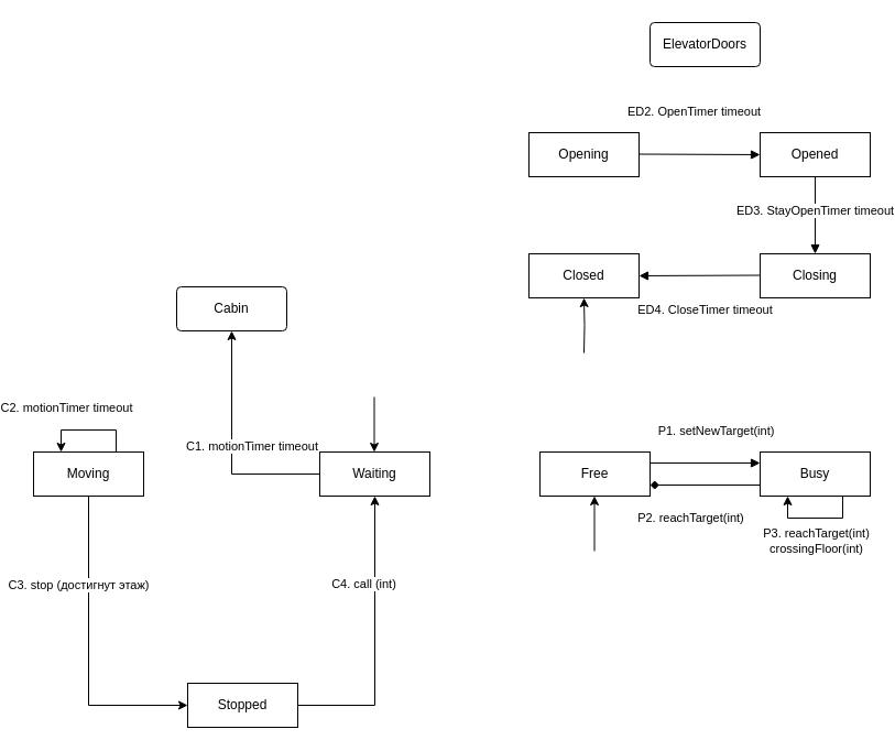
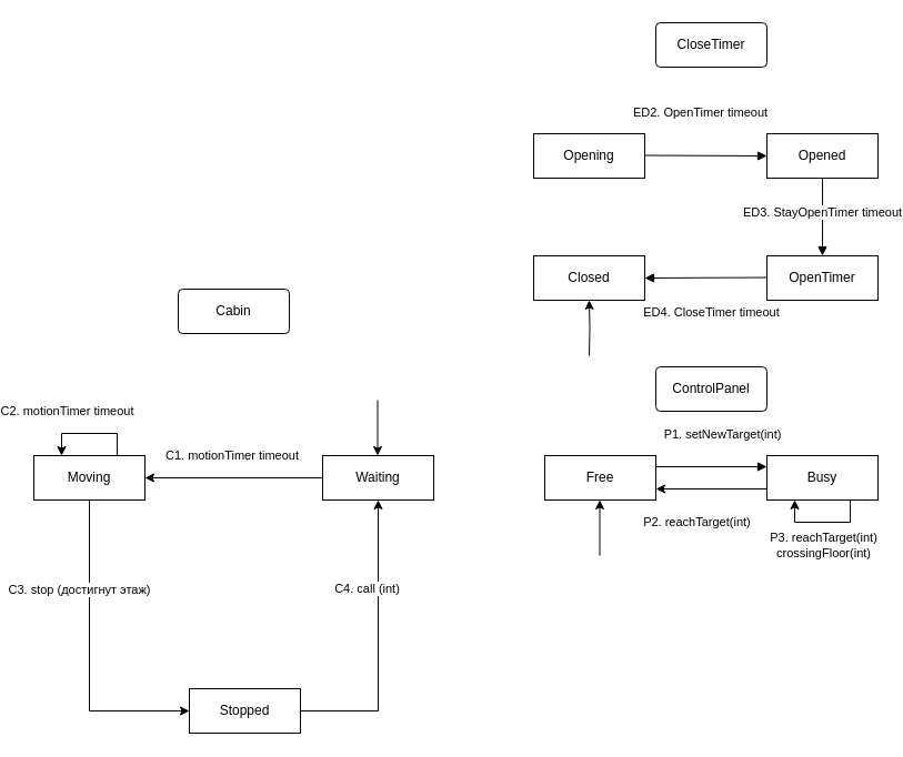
- <mxCell id="2" value="ElevatorDoors" style="rounded=1;arcSize=10;whiteSpace=wrap;html=1;align=center;" parent="1" vertex="1"><mxGeometry x="580" y="20" width="100" height="40" as="geometry" /></mxCell>
+ <mxCell id="2" value="CloseTimer" style="rounded=1;arcSize=10;whiteSpace=wrap;html=1;align=center;" parent="1" vertex="1"><mxGeometry x="580" y="20" width="100" height="40" as="geometry" /></mxCell>
- <mxCell id="17" value="Closing" style="rounded=0;arcSize=10;whiteSpace=wrap;html=1;align=center;" parent="1" vertex="1"><mxGeometry x="680" y="230" width="100" height="40" as="geometry" /></mxCell>
+ <mxCell id="17" value="OpenTimer" style="rounded=0;arcSize=10;whiteSpace=wrap;html=1;align=center;" parent="1" vertex="1"><mxGeometry x="680" y="230" width="100" height="40" as="geometry" /></mxCell>
+ <mxCell id="4" value="ControlPanel" style="rounded=1;arcSize=10;whiteSpace=wrap;html=1;align=center;" parent="1" vertex="1"><mxGeometry x="580" y="330" width="100" height="40" as="geometry" /></mxCell>
- <mxCell id="8" value="C1. motionTimer timeout&amp;nbsp;" style="edgeStyle=orthogonalEdgeStyle;rounded=0;orthogonalLoop=1;jettySize=auto;html=1;exitX=0;exitY=0.5;exitDx=0;exitDy=0;" parent="1" source="9" target="3" edge="1"><mxGeometry y="-20" relative="1" as="geometry"><mxPoint as="offset" /></mxGeometry></mxCell>
+ <mxCell id="8" value="C1. motionTimer timeout&amp;nbsp;" style="edgeStyle=orthogonalEdgeStyle;rounded=0;orthogonalLoop=1;jettySize=auto;html=1;exitX=0;exitY=0.5;exitDx=0;exitDy=0;" parent="1" source="9" target="7" edge="1"><mxGeometry y="-20" relative="1" as="geometry"><mxPoint as="offset" /></mxGeometry></mxCell>
- <mxCell id="13" value="P2. reachTarget(int)&amp;nbsp;&amp;nbsp;" style="edgeStyle=orthogonalEdgeStyle;rounded=0;orthogonalLoop=1;jettySize=auto;html=1;exitX=0;exitY=0.75;exitDx=0;exitDy=0;entryX=1;entryY=0.75;entryDx=0;entryDy=0;endArrow=diamond;" parent="1" source="14" target="12" edge="1"><mxGeometry x="0.2" y="30" relative="1" as="geometry"><mxPoint as="offset" /></mxGeometry></mxCell>
+ <mxCell id="13" value="P2. reachTarget(int)&amp;nbsp;&amp;nbsp;" style="edgeStyle=orthogonalEdgeStyle;rounded=0;orthogonalLoop=1;jettySize=auto;html=1;exitX=0;exitY=0.75;exitDx=0;exitDy=0;entryX=1;entryY=0.75;entryDx=0;entryDy=0;" parent="1" source="14" target="12" edge="1"><mxGeometry x="0.2" y="30" relative="1" as="geometry"><mxPoint as="offset" /></mxGeometry></mxCell>
